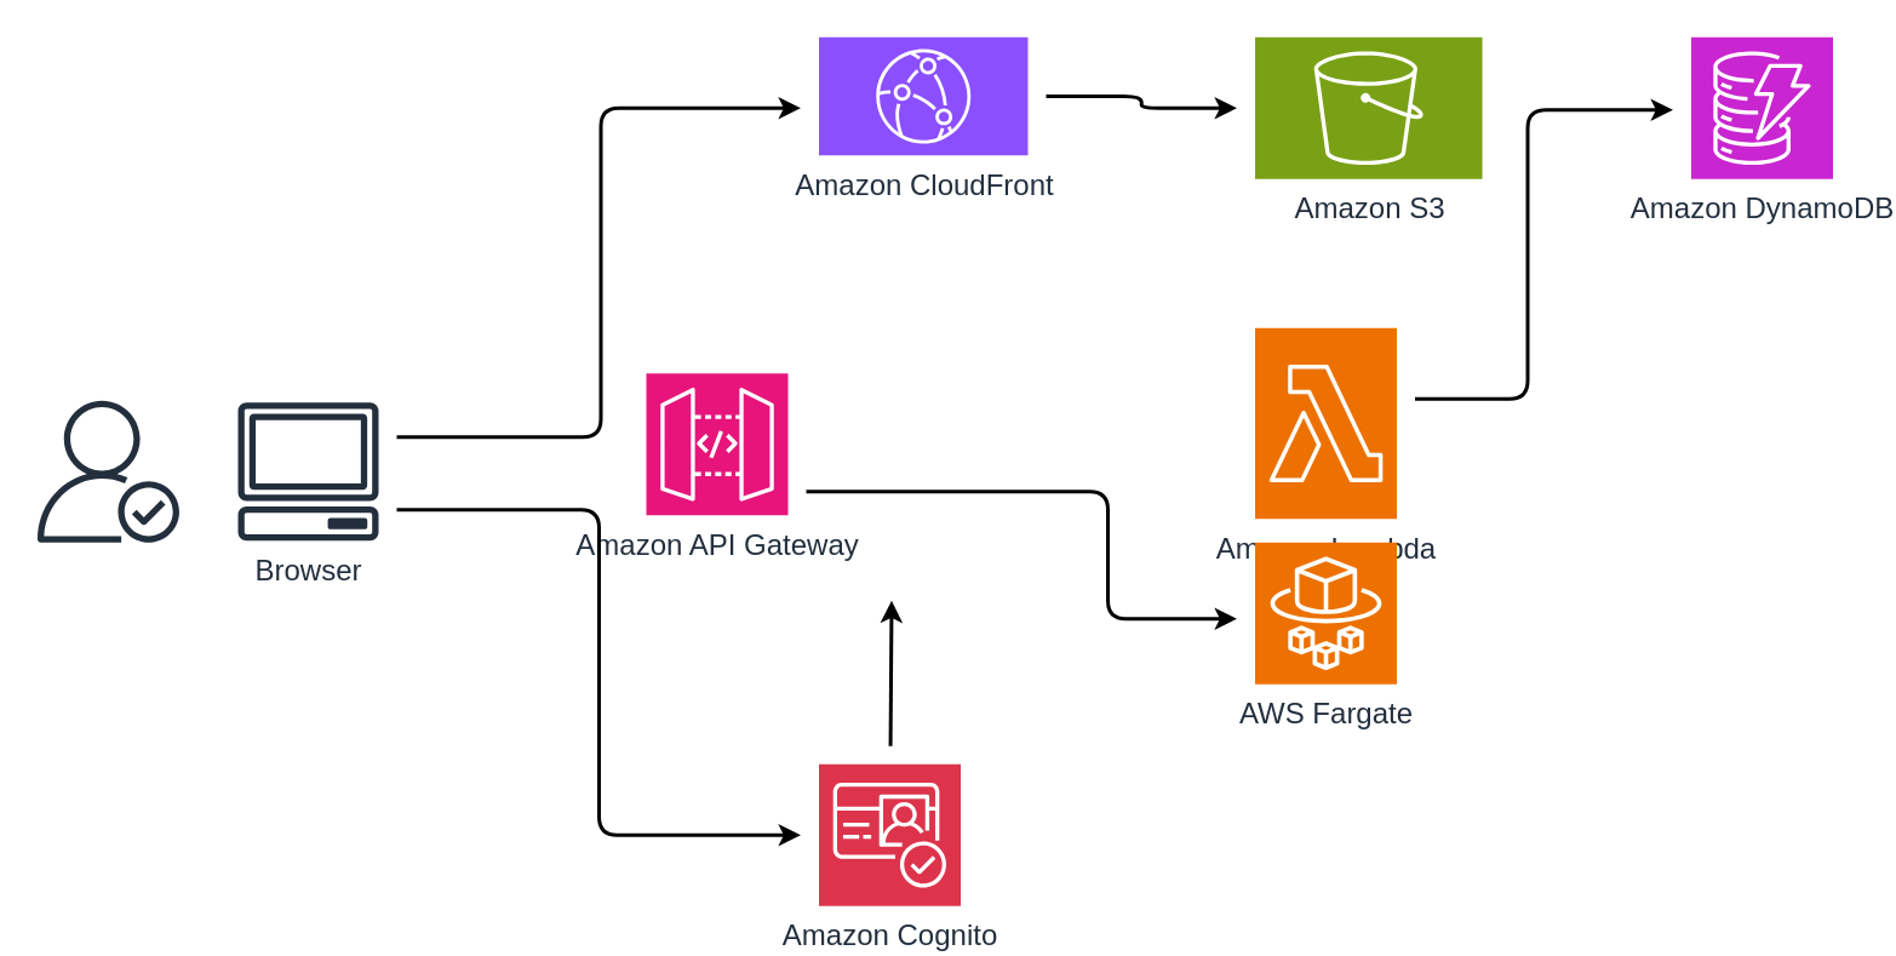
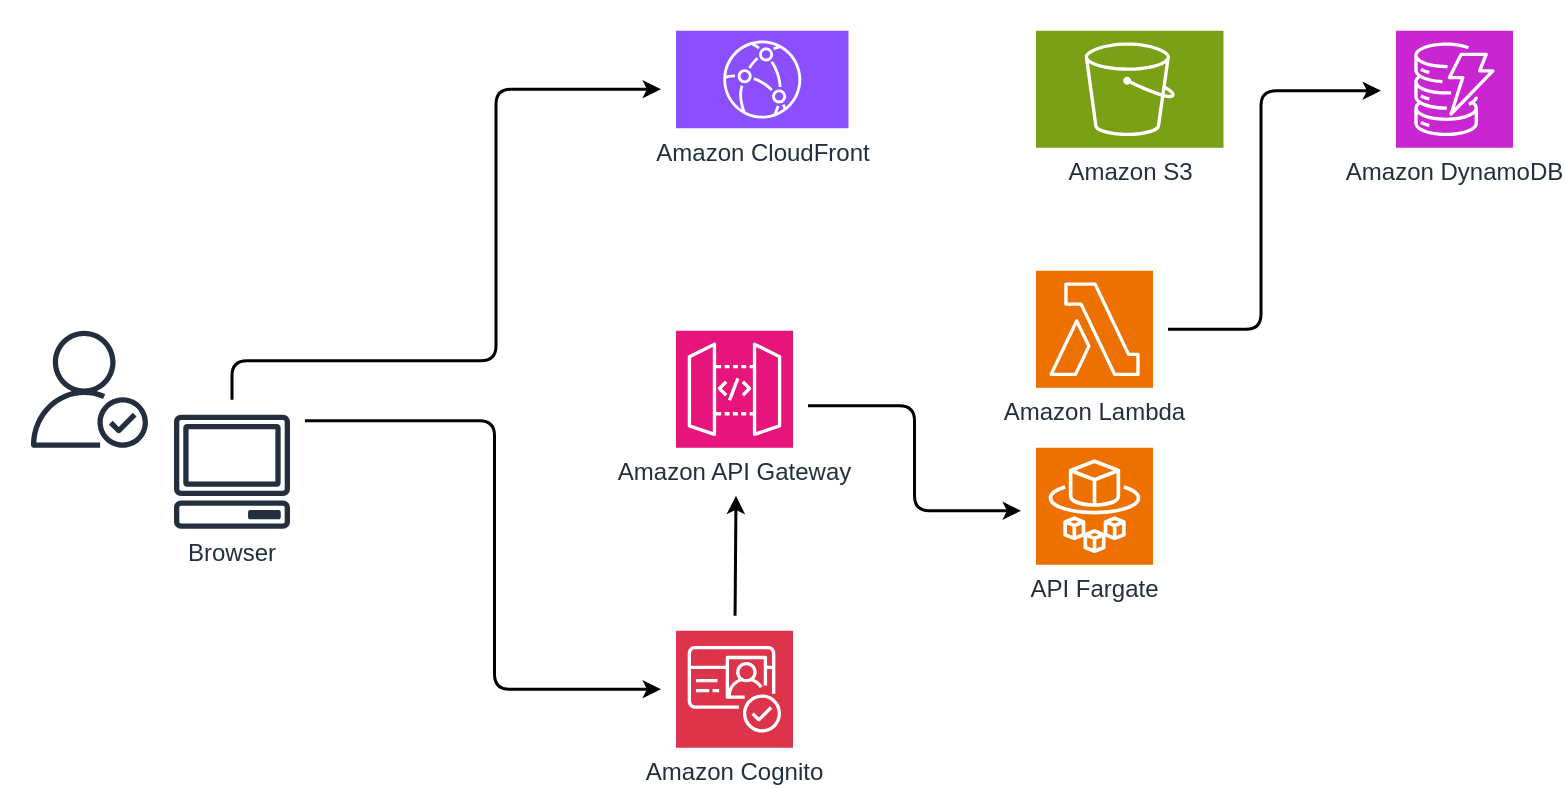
- <mxCell id="4" style="edgeStyle=orthogonalEdgeStyle;html=1;targetPerimeterSpacing=10;sourcePerimeterSpacing=10;strokeWidth=2;" parent="1" source="5" target="9" edge="1"><mxGeometry relative="1" as="geometry" /></mxCell>
- <mxCell id="12" value="Amazon Lambda" style="sketch=0;points=[[0,0,0],[0.25,0,0],[0.5,0,0],[0.75,0,0],[1,0,0],[0,1,0],[0.25,1,0],[0.5,1,0],[0.75,1,0],[1,1,0],[0,0.25,0],[0,0.5,0],[0,0.75,0],[1,0.25,0],[1,0.5,0],[1,0.75,0]];outlineConnect=0;fontColor=#232F3E;fillColor=#ED7100;strokeColor=#ffffff;dashed=0;verticalLabelPosition=bottom;verticalAlign=top;align=center;html=1;fontSize=16;fontStyle=0;aspect=fixed;shape=mxgraph.aws4.resourceIcon;resIcon=mxgraph.aws4.lambda;" parent="1" vertex="1"><mxGeometry x="690" y="180" width="78" height="105" as="geometry" /></mxCell>
+ <mxCell id="12" value="Amazon Lambda" style="sketch=0;points=[[0,0,0],[0.25,0,0],[0.5,0,0],[0.75,0,0],[1,0,0],[0,1,0],[0.25,1,0],[0.5,1,0],[0.75,1,0],[1,1,0],[0,0.25,0],[0,0.5,0],[0,0.75,0],[1,0.25,0],[1,0.5,0],[1,0.75,0]];outlineConnect=0;fontColor=#232F3E;fillColor=#ED7100;strokeColor=#ffffff;dashed=0;verticalLabelPosition=bottom;verticalAlign=top;align=center;html=1;fontSize=16;fontStyle=0;aspect=fixed;shape=mxgraph.aws4.resourceIcon;resIcon=mxgraph.aws4.lambda;" parent="1" vertex="1"><mxGeometry x="690" y="180" width="78" height="78" as="geometry" /></mxCell>
- <mxCell id="7" value="Amazon API Gateway" style="sketch=0;points=[[0,0,0],[0.25,0,0],[0.5,0,0],[0.75,0,0],[1,0,0],[0,1,0],[0.25,1,0],[0.5,1,0],[0.75,1,0],[1,1,0],[0,0.25,0],[0,0.5,0],[0,0.75,0],[1,0.25,0],[1,0.5,0],[1,0.75,0]];outlineConnect=0;fontColor=#232F3E;fillColor=#E7157B;strokeColor=#ffffff;dashed=0;verticalLabelPosition=bottom;verticalAlign=top;align=center;html=1;fontSize=16;fontStyle=0;aspect=fixed;shape=mxgraph.aws4.resourceIcon;resIcon=mxgraph.aws4.api_gateway;" parent="1" vertex="1"><mxGeometry x="355" y="205" width="78" height="78" as="geometry" /></mxCell>
+ <mxCell id="7" value="Amazon API Gateway" style="sketch=0;points=[[0,0,0],[0.25,0,0],[0.5,0,0],[0.75,0,0],[1,0,0],[0,1,0],[0.25,1,0],[0.5,1,0],[0.75,1,0],[1,1,0],[0,0.25,0],[0,0.5,0],[0,0.75,0],[1,0.25,0],[1,0.5,0],[1,0.75,0]];outlineConnect=0;fontColor=#232F3E;fillColor=#E7157B;strokeColor=#ffffff;dashed=0;verticalLabelPosition=bottom;verticalAlign=top;align=center;html=1;fontSize=16;fontStyle=0;aspect=fixed;shape=mxgraph.aws4.resourceIcon;resIcon=mxgraph.aws4.api_gateway;" parent="1" vertex="1"><mxGeometry x="450" y="220" width="78" height="78" as="geometry" /></mxCell>
- <mxCell id="3" value="Browser" style="sketch=0;outlineConnect=0;fontColor=#232F3E;gradientColor=none;fillColor=#232F3D;strokeColor=none;dashed=0;verticalLabelPosition=bottom;verticalAlign=top;align=center;html=1;fontSize=16;fontStyle=0;aspect=fixed;pointerEvents=1;shape=mxgraph.aws4.client;" parent="1" vertex="1"><mxGeometry y="221" width="78" height="76" as="geometry" x="130" /></mxCell>
+ <mxCell id="3" value="Browser" style="sketch=0;outlineConnect=0;fontColor=#232F3E;gradientColor=none;fillColor=#232F3D;strokeColor=none;dashed=0;verticalLabelPosition=bottom;verticalAlign=top;align=center;html=1;fontSize=16;fontStyle=0;aspect=fixed;pointerEvents=1;shape=mxgraph.aws4.client;" parent="1" vertex="1"><mxGeometry x="115" y="276" width="78" height="76" as="geometry" /></mxCell>
- <mxCell id="16" value="AWS Fargate" style="sketch=0;points=[[0,0,0],[0.25,0,0],[0.5,0,0],[0.75,0,0],[1,0,0],[0,1,0],[0.25,1,0],[0.5,1,0],[0.75,1,0],[1,1,0],[0,0.25,0],[0,0.5,0],[0,0.75,0],[1,0.25,0],[1,0.5,0],[1,0.75,0]];outlineConnect=0;fontColor=#232F3E;fillColor=#ED7100;strokeColor=#ffffff;dashed=0;verticalLabelPosition=bottom;verticalAlign=top;align=center;html=1;fontSize=16;fontStyle=0;aspect=fixed;shape=mxgraph.aws4.resourceIcon;resIcon=mxgraph.aws4.fargate;" parent="1" vertex="1"><mxGeometry x="690" y="298" width="78" height="78" as="geometry" /></mxCell>
+ <mxCell id="16" value="API Fargate" style="sketch=0;points=[[0,0,0],[0.25,0,0],[0.5,0,0],[0.75,0,0],[1,0,0],[0,1,0],[0.25,1,0],[0.5,1,0],[0.75,1,0],[1,1,0],[0,0.25,0],[0,0.5,0],[0,0.75,0],[1,0.25,0],[1,0.5,0],[1,0.75,0]];outlineConnect=0;fontColor=#232F3E;fillColor=#ED7100;strokeColor=#ffffff;dashed=0;verticalLabelPosition=bottom;verticalAlign=top;align=center;html=1;fontSize=16;fontStyle=0;aspect=fixed;shape=mxgraph.aws4.resourceIcon;resIcon=mxgraph.aws4.fargate;" parent="1" vertex="1"><mxGeometry x="690" y="298" width="78" height="78" as="geometry" /></mxCell>
